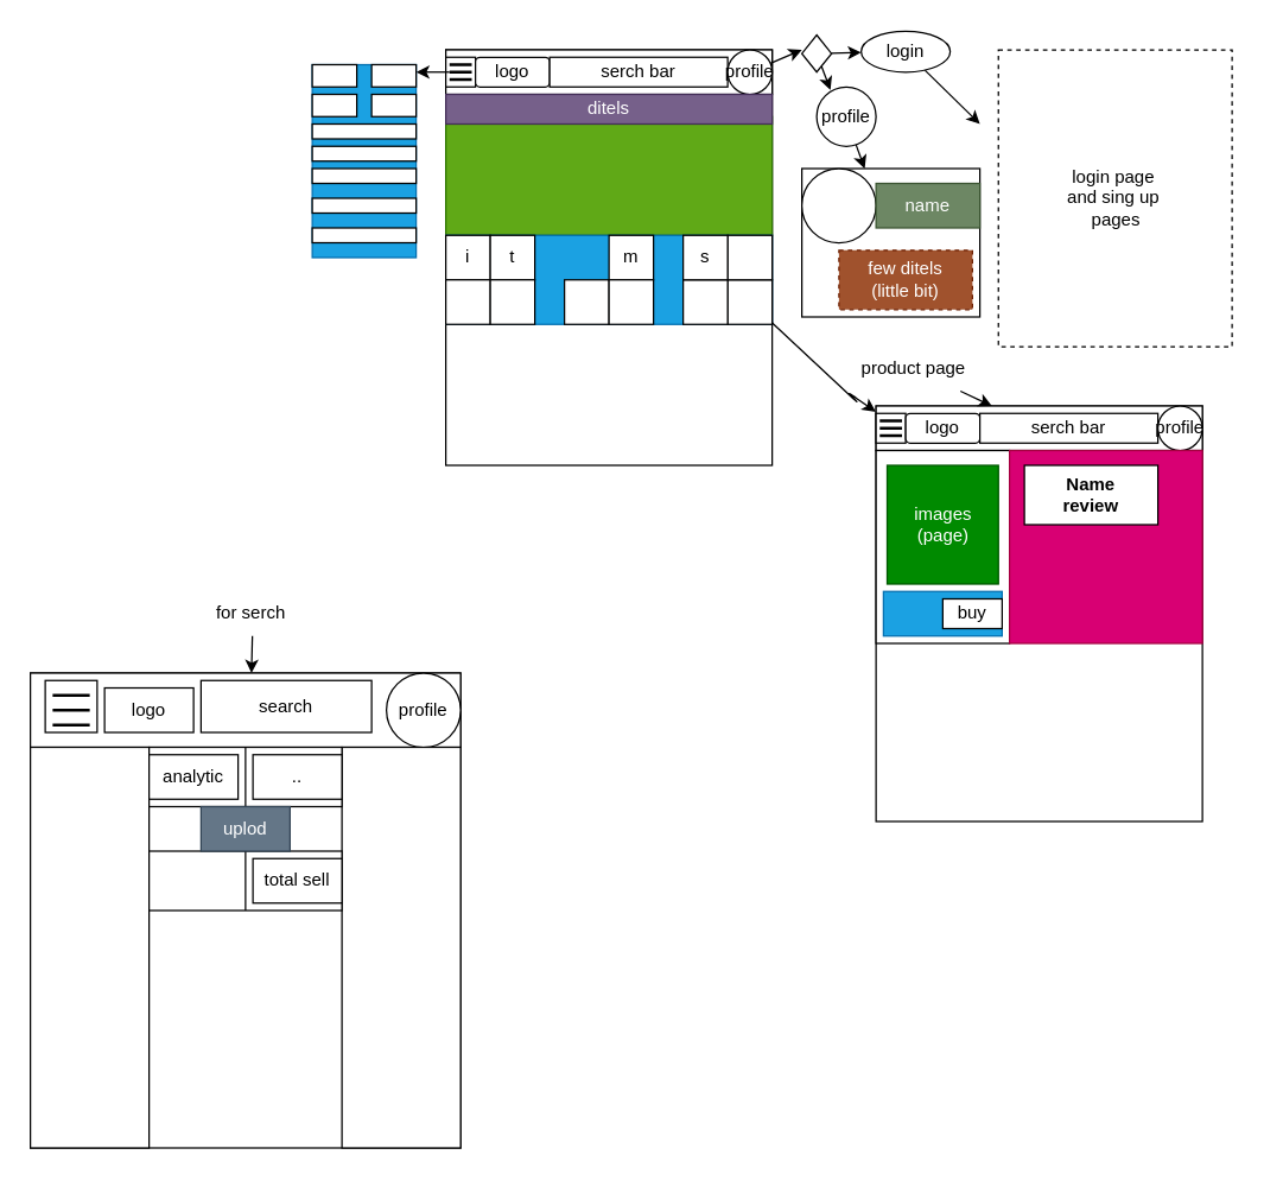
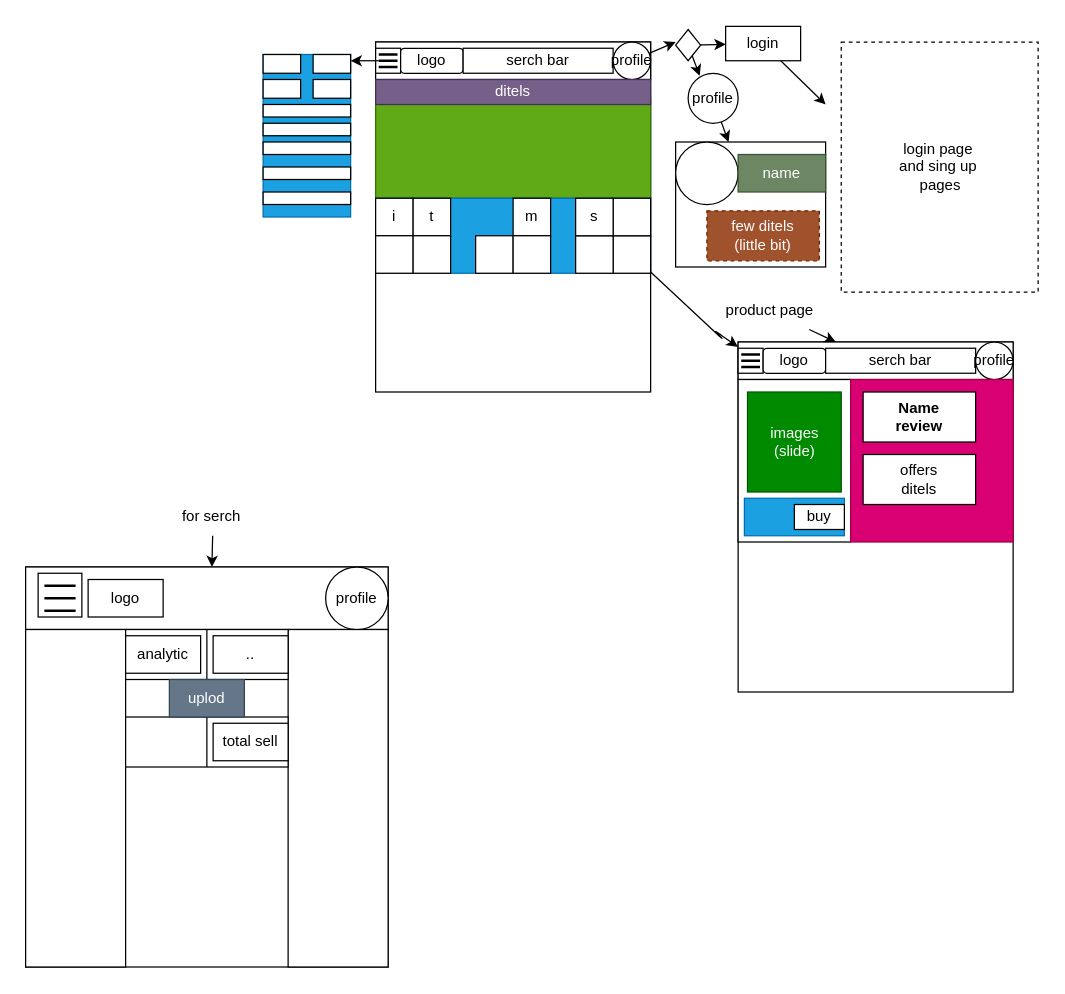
- <mxCell id="41" value="login" style="ellipse;whiteSpace=wrap;html=1;" vertex="1" parent="1"><mxGeometry x="580" y="20.5" width="60" height="27.5" as="geometry" /></mxCell>
+ <mxCell id="41" value="login" style="rounded=0;whiteSpace=wrap;html=1;" vertex="1" parent="1"><mxGeometry x="580" y="20.5" width="60" height="27.5" as="geometry" /></mxCell>
- <mxCell id="59" value="images&lt;br&gt;(page)" style="rounded=0;whiteSpace=wrap;html=1;fillColor=#008a00;fontColor=#ffffff;strokeColor=#005700;" vertex="1" parent="1"><mxGeometry x="597.5" y="313" width="75" height="80" as="geometry" /></mxCell>
+ <mxCell id="59" value="images&lt;br&gt;(slide)" style="rounded=0;whiteSpace=wrap;html=1;fillColor=#008a00;fontColor=#ffffff;strokeColor=#005700;" vertex="1" parent="1"><mxGeometry x="597.5" y="313" width="75" height="80" as="geometry" /></mxCell>
+ <mxCell id="56" value="offers&lt;br&gt;ditels" style="rounded=0;whiteSpace=wrap;html=1;" vertex="1" parent="1"><mxGeometry x="690" y="363" width="90" height="40" as="geometry" /></mxCell>
- <mxCell id="75" value="search" style="rounded=0;whiteSpace=wrap;html=1;" vertex="1" parent="1"><mxGeometry x="135" y="458" width="115" height="35" as="geometry" /></mxCell>
